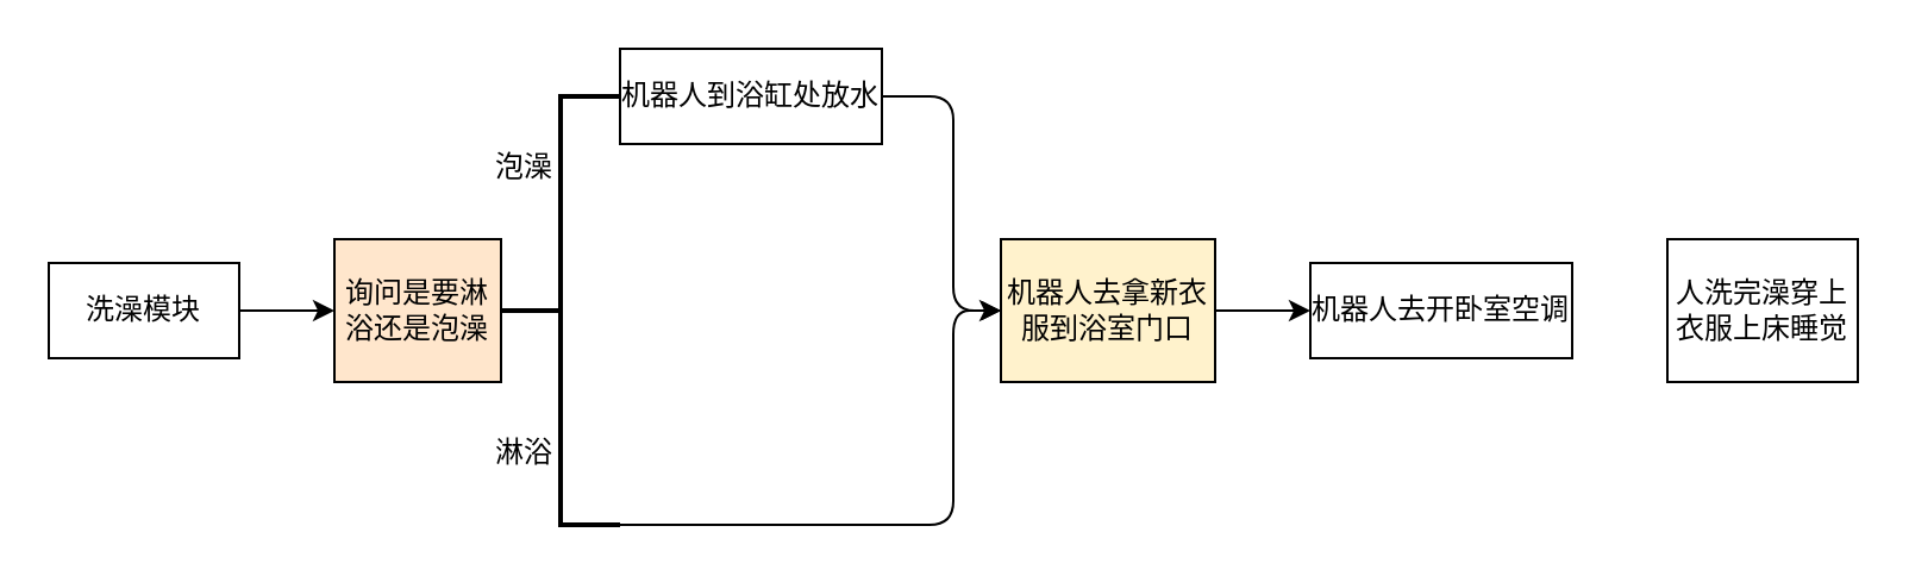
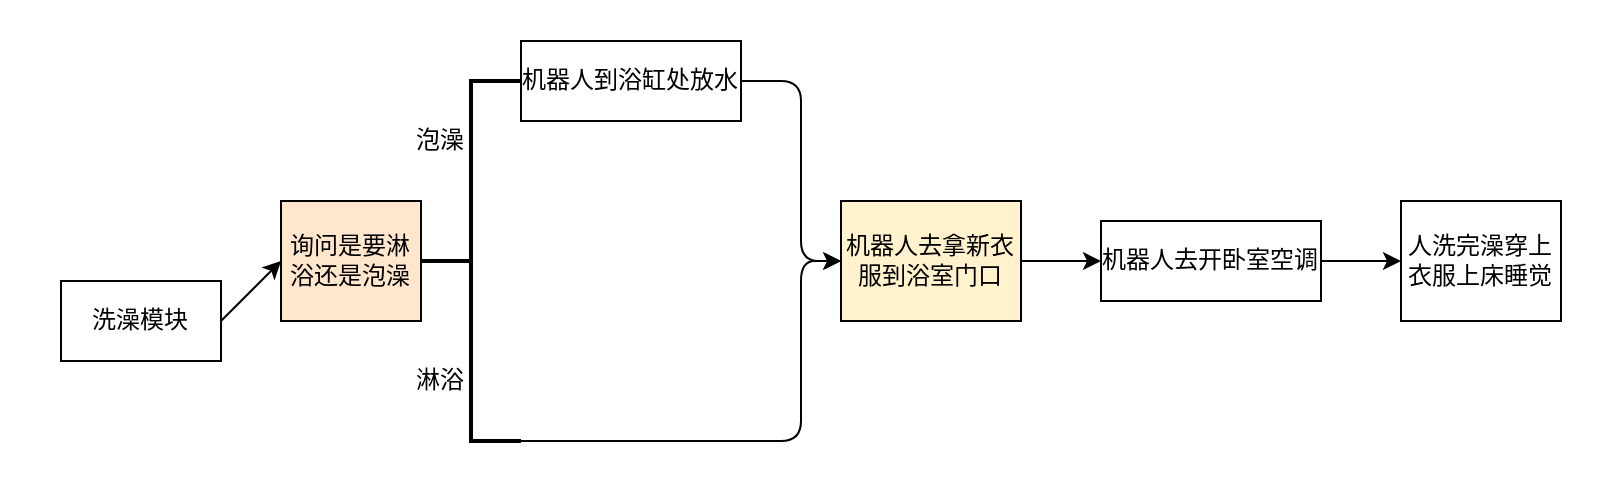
- <mxCell id="2" value="洗澡模块" style="rounded=0;whiteSpace=wrap;html=1;" vertex="1" parent="1"><mxGeometry x="20" y="110" width="80" height="40" as="geometry" /></mxCell>
+ <mxCell id="2" value="洗澡模块" style="rounded=0;whiteSpace=wrap;html=1;" vertex="1" parent="1"><mxGeometry x="30" y="140" width="80" height="40" as="geometry" /></mxCell>
+ <mxCell id="15" value="" style="endArrow=classic;html=1;exitX=1;exitY=0.5;exitDx=0;exitDy=0;entryX=0;entryY=0.5;entryDx=0;entryDy=0;" edge="1" parent="1" source="8" target="10"><mxGeometry width="50" height="50" relative="1" as="geometry"><mxPoint x="680" y="160" as="sourcePoint" /><mxPoint x="730" y="110" as="targetPoint" /></mxGeometry></mxCell>
